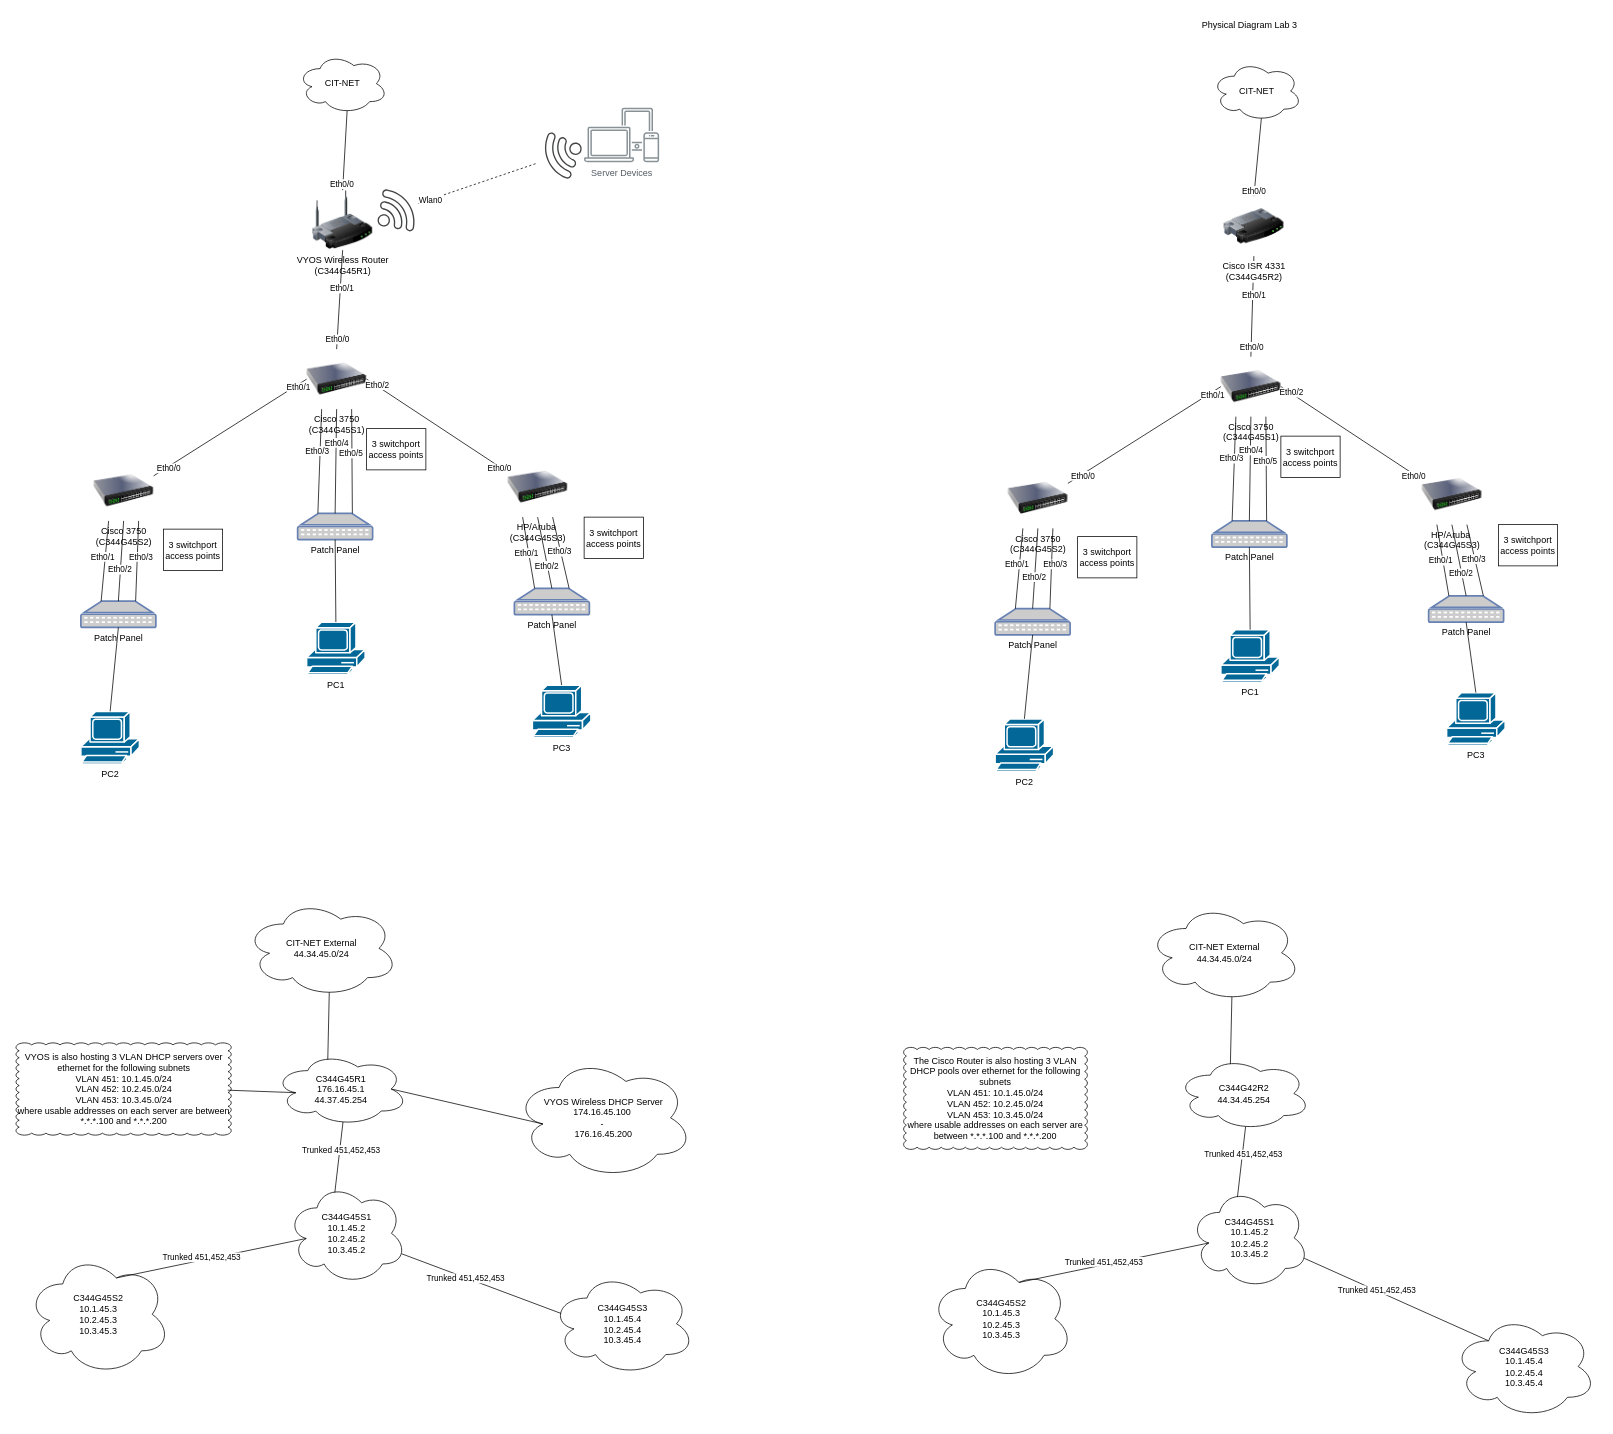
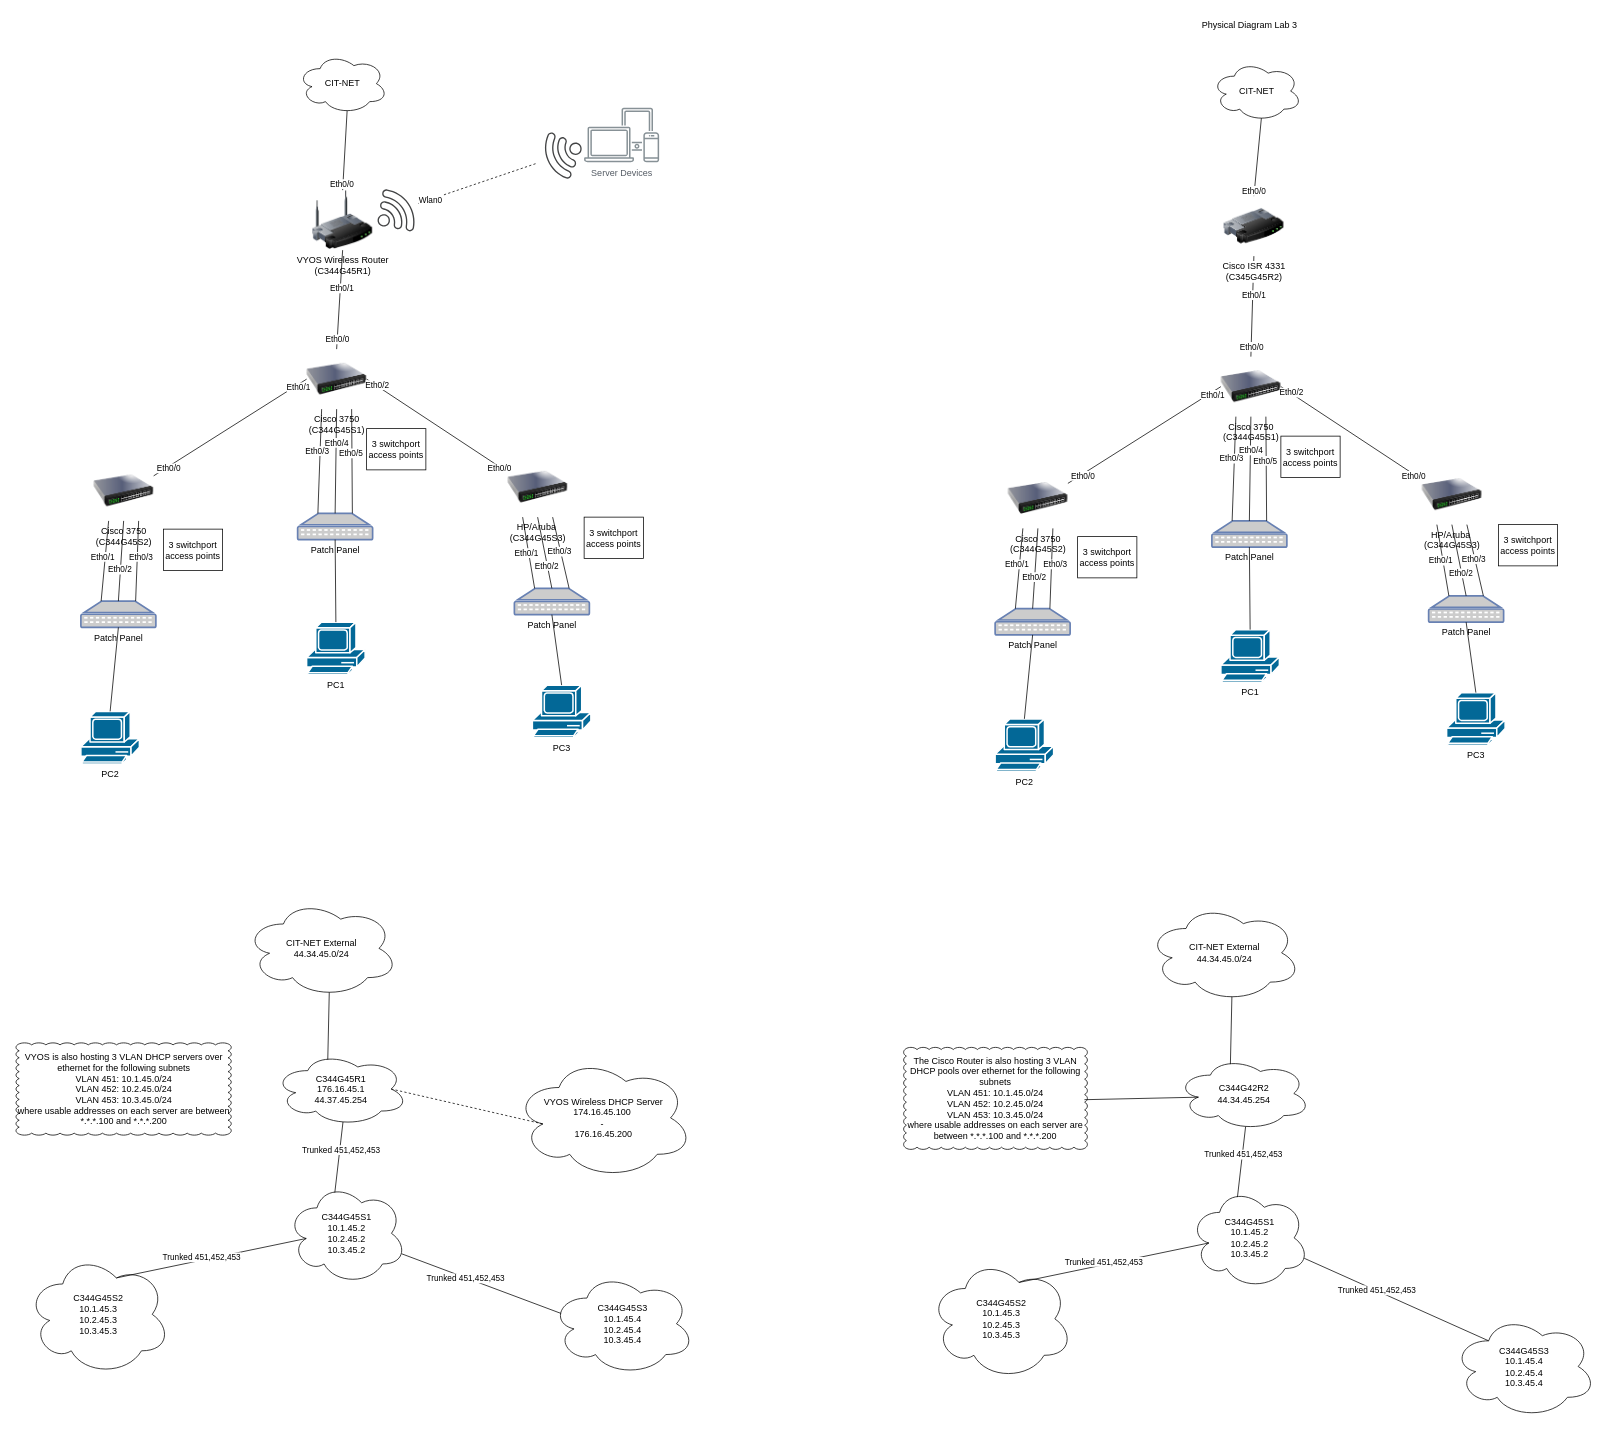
- <mxCell id="114" value="Cisco ISR 4331&lt;div&gt;(C344G45R2)&lt;/div&gt;" style="image;html=1;image=img/lib/clip_art/networking/Router_128x128.png" vertex="1" parent="1"><mxGeometry x="1631" y="261" width="80" height="80" as="geometry" /></mxCell>
+ <mxCell id="114" value="Cisco ISR 4331&lt;div&gt;(C345G45R2)&lt;/div&gt;" style="image;html=1;image=img/lib/clip_art/networking/Router_128x128.png" vertex="1" parent="1"><mxGeometry x="1631" y="261" width="80" height="80" as="geometry" /></mxCell>
- <mxCell id="41" value="" style="endArrow=none;html=1;rounded=0;exitX=0.984;exitY=0.513;exitDx=0;exitDy=0;exitPerimeter=0;entryX=0.16;entryY=0.55;entryDx=0;entryDy=0;entryPerimeter=0;" edge="1" parent="1" source="40" target="27"><mxGeometry width="50" height="50" relative="1" as="geometry"><mxPoint x="317" y="1503" as="sourcePoint" /><mxPoint x="367" y="1453" as="targetPoint" /></mxGeometry></mxCell>
+ <mxCell id="129" value="" style="endArrow=none;html=1;rounded=0;exitX=0.984;exitY=0.513;exitDx=0;exitDy=0;exitPerimeter=0;entryX=0.16;entryY=0.55;entryDx=0;entryDy=0;entryPerimeter=0;" edge="1" parent="1" source="128" target="117"><mxGeometry width="50" height="50" relative="1" as="geometry"><mxPoint x="1520.5" y="1509" as="sourcePoint" /><mxPoint x="1570.5" y="1459" as="targetPoint" /></mxGeometry></mxCell>
- <mxCell id="30" value="" style="endArrow=none;html=1;rounded=0;entryX=0.16;entryY=0.55;entryDx=0;entryDy=0;entryPerimeter=0;exitX=0.875;exitY=0.5;exitDx=0;exitDy=0;exitPerimeter=0;" edge="1" parent="1" source="27" target="29"><mxGeometry width="50" height="50" relative="1" as="geometry"><mxPoint x="469" y="1505" as="sourcePoint" /><mxPoint x="519" y="1455" as="targetPoint" /></mxGeometry></mxCell>
+ <mxCell id="30" value="" style="endArrow=none;html=1;rounded=0;entryX=0.16;entryY=0.55;entryDx=0;entryDy=0;entryPerimeter=0;exitX=0.875;exitY=0.5;exitDx=0;exitDy=0;exitPerimeter=0;dashed=1;" edge="1" parent="1" source="27" target="29"><mxGeometry width="50" height="50" relative="1" as="geometry"><mxPoint x="469" y="1505" as="sourcePoint" /><mxPoint x="519" y="1455" as="targetPoint" /></mxGeometry></mxCell>
